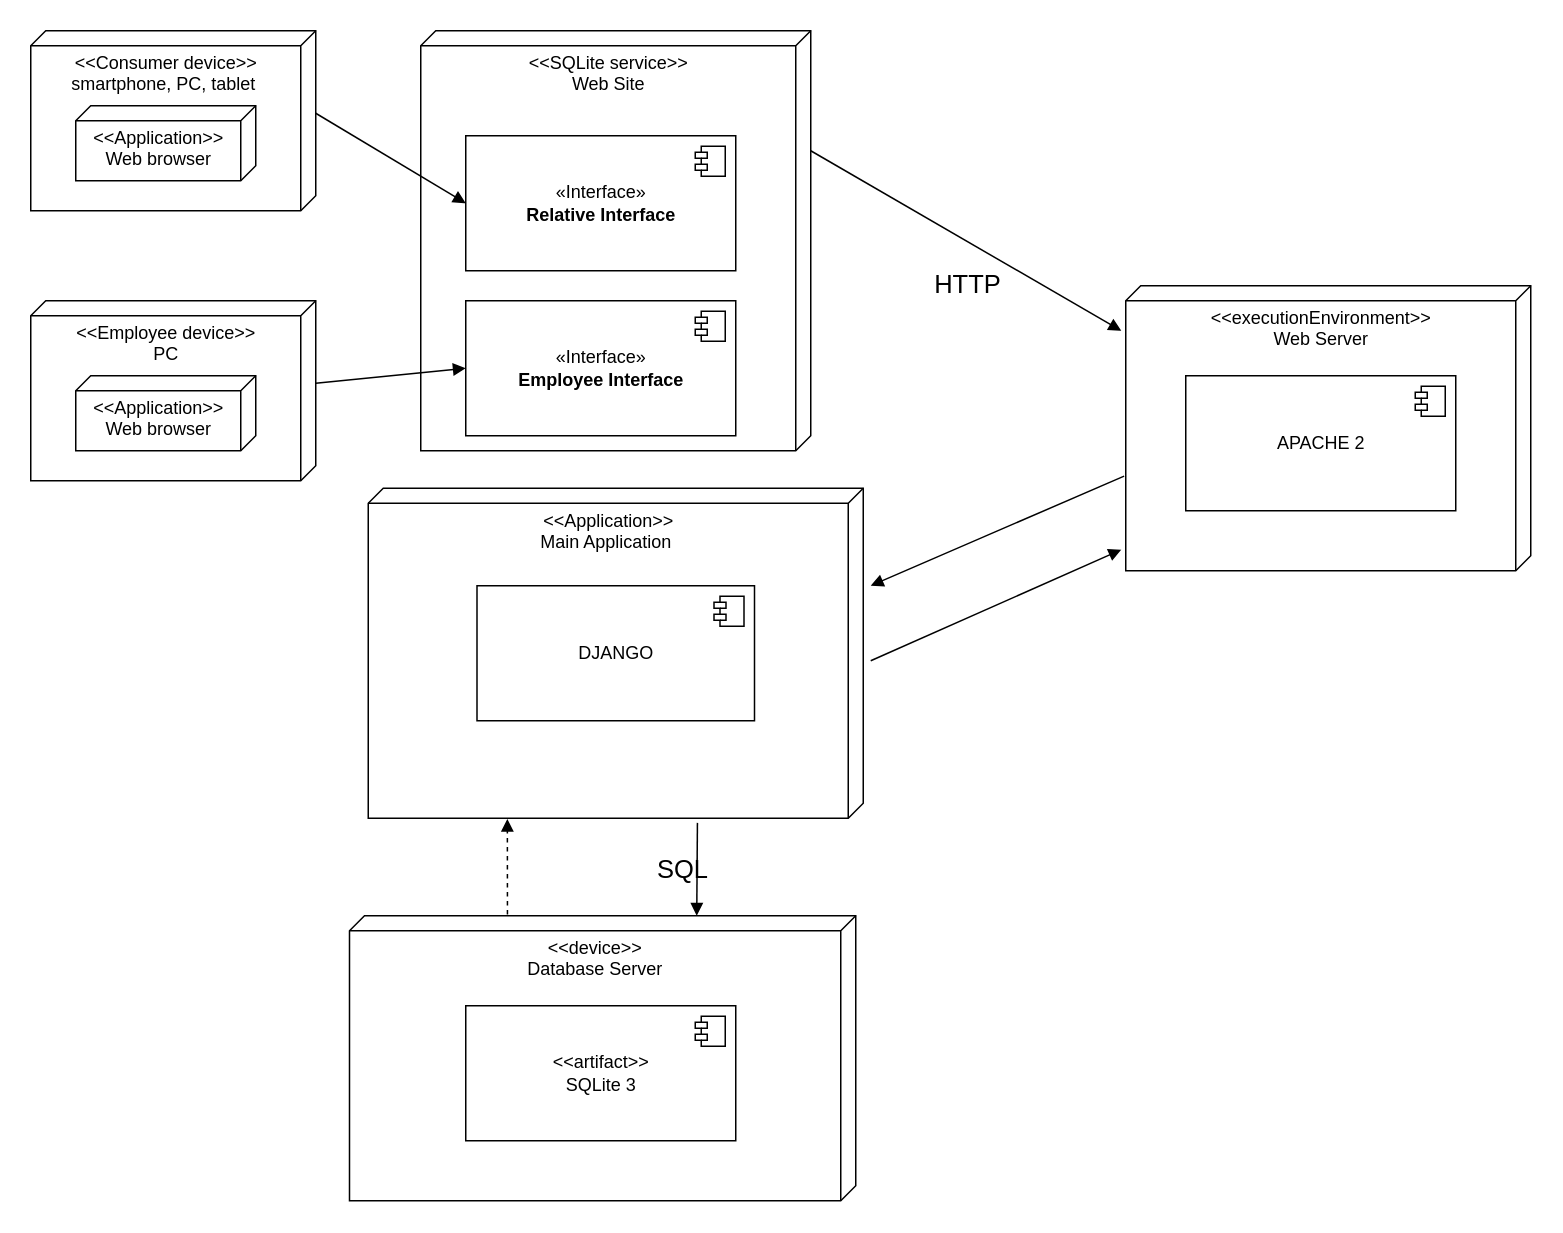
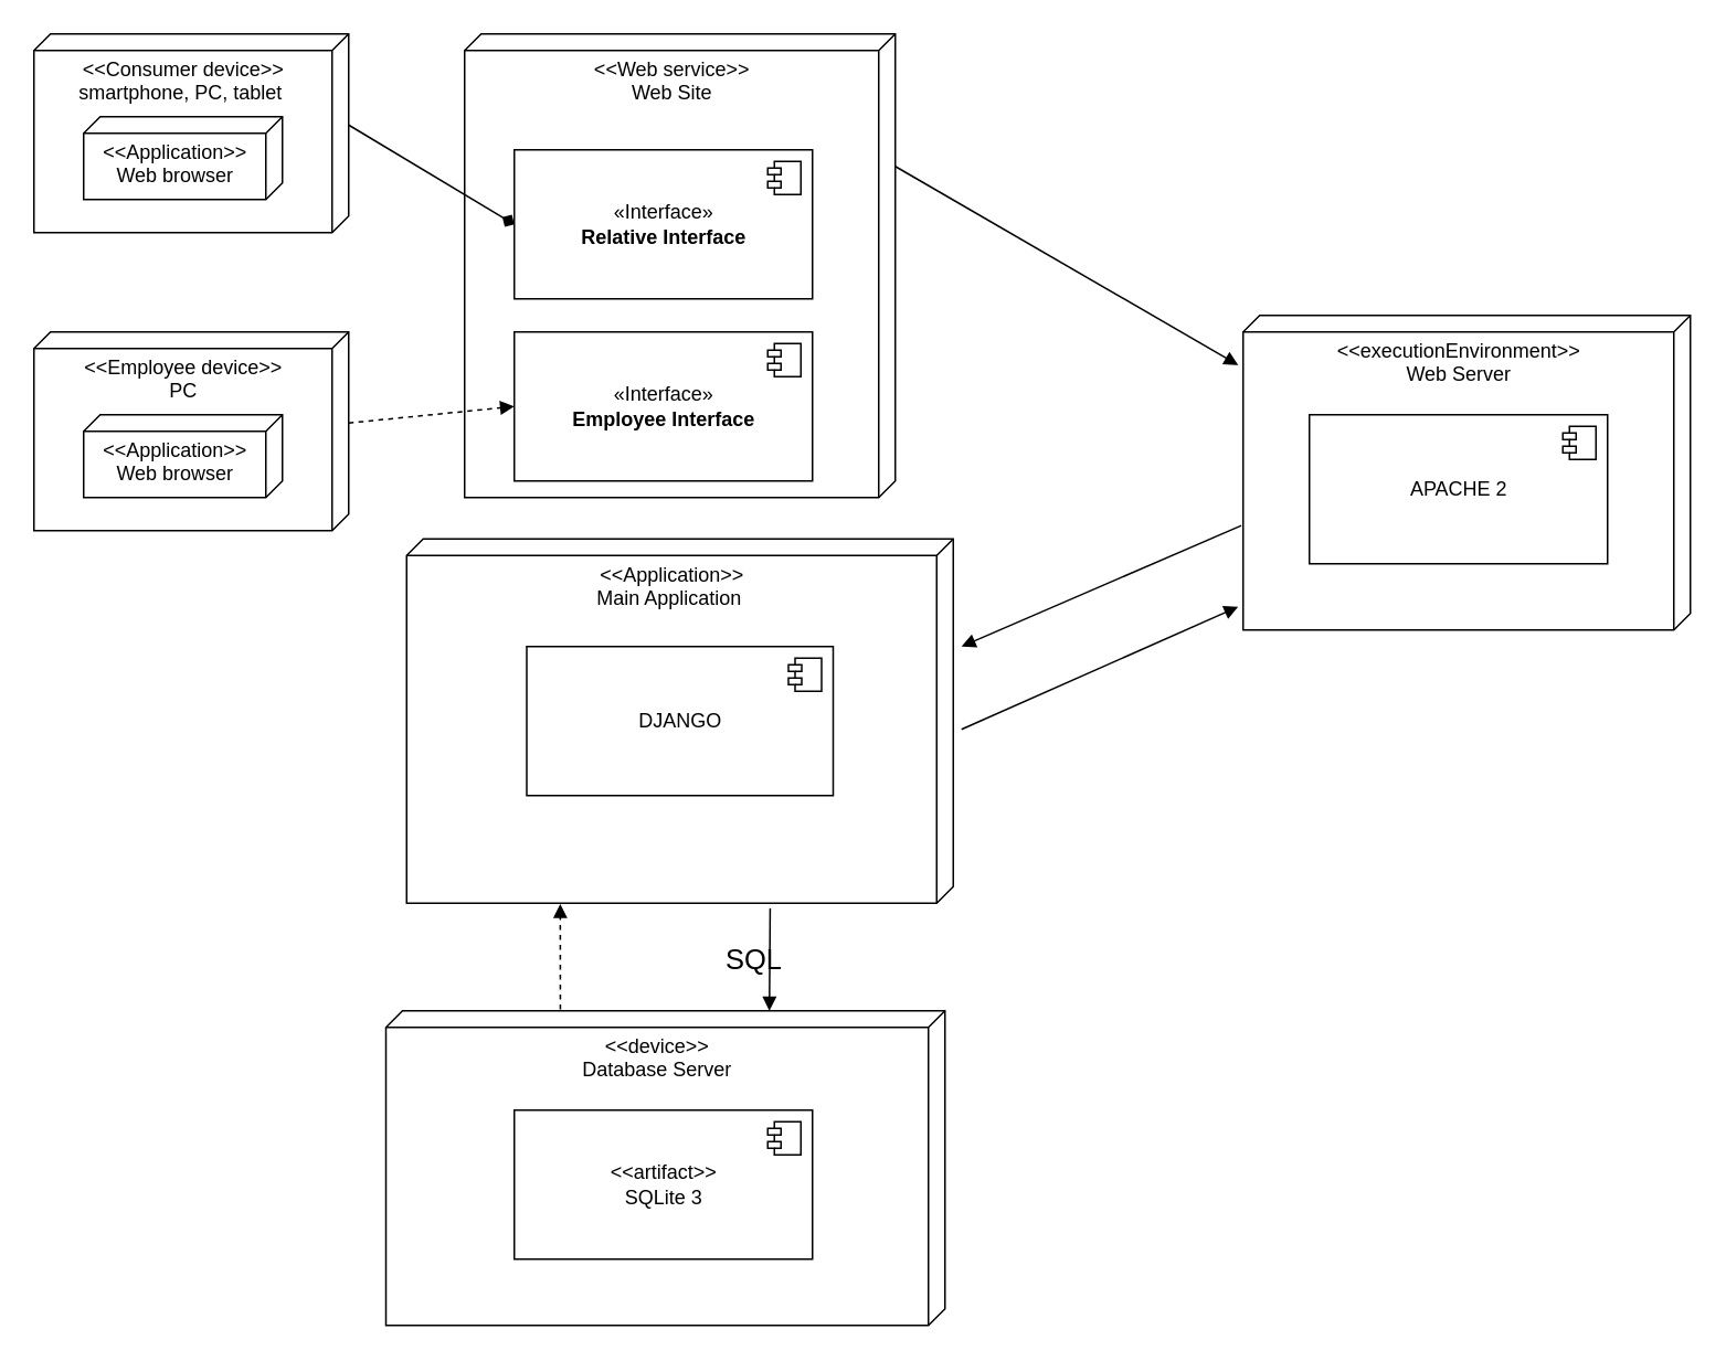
- <mxCell id="2" value="&amp;lt;&amp;lt;SQLite service&amp;gt;&amp;gt;&lt;br&gt;Web Site" style="verticalAlign=top;align=center;spacingTop=8;spacingLeft=2;spacingRight=12;shape=cube;size=10;direction=south;fontStyle=0;html=1;" parent="1" vertex="1"><mxGeometry x="280" y="20" width="260" height="280" as="geometry" /></mxCell>
+ <mxCell id="2" value="&amp;lt;&amp;lt;Web service&amp;gt;&amp;gt;&lt;br&gt;Web Site" style="verticalAlign=top;align=center;spacingTop=8;spacingLeft=2;spacingRight=12;shape=cube;size=10;direction=south;fontStyle=0;html=1;" parent="1" vertex="1"><mxGeometry x="280" y="20" width="260" height="280" as="geometry" /></mxCell>
- <mxCell id="12" value="" style="endArrow=block;startArrow=none;endFill=1;startFill=0;html=1;exitX=0;exitY=0;exitDx=55;exitDy=0;exitPerimeter=0;entryX=0;entryY=0.5;entryDx=0;entryDy=0;" parent="1" source="6" target="7" edge="1"><mxGeometry width="160" relative="1" as="geometry"><mxPoint x="200" y="25" as="sourcePoint" /><mxPoint x="405" y="75" as="targetPoint" /></mxGeometry></mxCell>
+ <mxCell id="12" value="" style="endArrow=diamond;startArrow=none;endFill=1;startFill=0;html=1;exitX=0;exitY=0;exitDx=55;exitDy=0;exitPerimeter=0;entryX=0;entryY=0.5;entryDx=0;entryDy=0;" parent="1" source="6" target="7" edge="1"><mxGeometry width="160" relative="1" as="geometry"><mxPoint x="200" y="25" as="sourcePoint" /><mxPoint x="405" y="75" as="targetPoint" /></mxGeometry></mxCell>
- <mxCell id="21" value="&lt;font style=&quot;font-size: 17px&quot;&gt;HTTP&lt;/font&gt;" style="text;html=1;strokeColor=none;fillColor=none;align=center;verticalAlign=middle;whiteSpace=wrap;rounded=0;" parent="1" vertex="1"><mxGeometry x="610" y="170" width="70" height="40" as="geometry" /></mxCell>
- <mxCell id="17" value="" style="endArrow=block;startArrow=none;endFill=1;startFill=0;html=1;exitX=0;exitY=0;exitDx=55;exitDy=0;exitPerimeter=0;entryX=0;entryY=0.5;entryDx=0;entryDy=0;" parent="1" source="15" target="9" edge="1"><mxGeometry width="160" relative="1" as="geometry"><mxPoint x="220" y="85" as="sourcePoint" /><mxPoint x="320" y="145" as="targetPoint" /></mxGeometry></mxCell>
+ <mxCell id="17" value="" style="endArrow=block;startArrow=none;endFill=1;startFill=0;html=1;exitX=0;exitY=0;exitDx=55;exitDy=0;exitPerimeter=0;entryX=0;entryY=0.5;entryDx=0;entryDy=0;dashed=1;" parent="1" source="15" target="9" edge="1"><mxGeometry width="160" relative="1" as="geometry"><mxPoint x="220" y="85" as="sourcePoint" /><mxPoint x="320" y="145" as="targetPoint" /></mxGeometry></mxCell>
